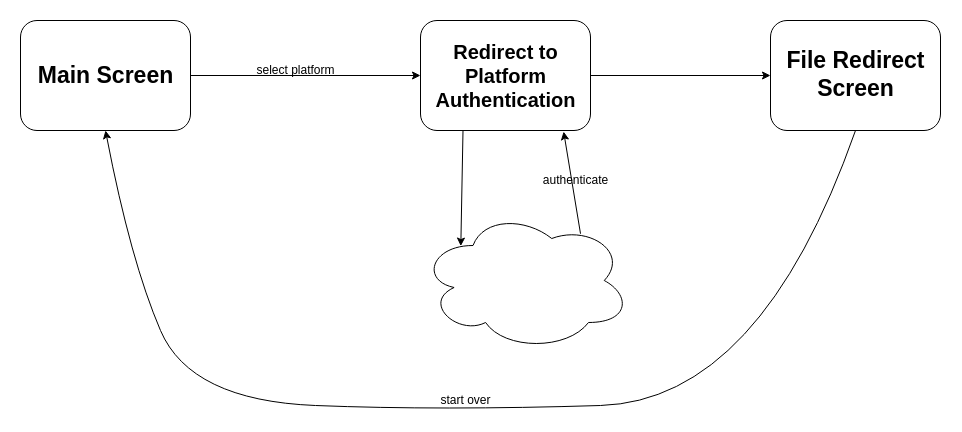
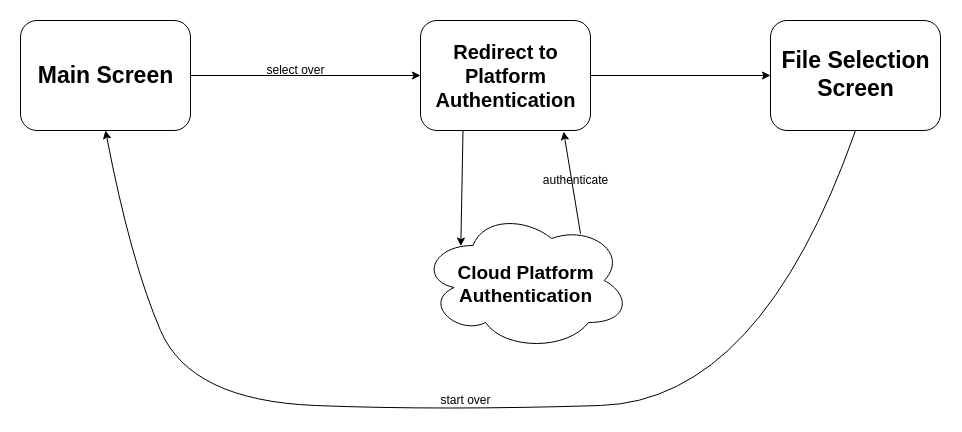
- <mxCell id="5" value="select platform" style="text;html=1;align=center;verticalAlign=middle;resizable=0;points=[];autosize=1;" vertex="1" parent="1"><mxGeometry x="250" y="60" width="90" height="20" as="geometry" /></mxCell>
+ <mxCell id="5" value="select over" style="text;html=1;align=center;verticalAlign=middle;resizable=0;points=[];autosize=1;" vertex="1" parent="1"><mxGeometry x="250" y="60" width="90" height="20" as="geometry" /></mxCell>
- <mxCell id="14" value="&lt;b&gt;&lt;font style=&quot;font-size: 23px&quot;&gt;File Redirect&lt;br&gt;Screen&lt;br&gt;&lt;/font&gt;&lt;/b&gt;" style="text;html=1;align=center;verticalAlign=middle;resizable=0;points=[];autosize=1;" vertex="1" parent="1"><mxGeometry x="775" y="54" width="160" height="40" as="geometry" /></mxCell>
+ <mxCell id="14" value="&lt;b&gt;&lt;font style=&quot;font-size: 23px&quot;&gt;File Selection&lt;br&gt;Screen&lt;br&gt;&lt;/font&gt;&lt;/b&gt;" style="text;html=1;align=center;verticalAlign=middle;resizable=0;points=[];autosize=1;" vertex="1" parent="1"><mxGeometry x="775" y="54" width="160" height="40" as="geometry" /></mxCell>
+ <mxCell id="10" value="&lt;b style=&quot;font-size: 19px&quot;&gt;Cloud Platform&lt;br&gt;Authentication&lt;/b&gt;" style="text;html=1;align=center;verticalAlign=middle;resizable=0;points=[];autosize=1;" vertex="1" parent="1"><mxGeometry x="450" y="264" width="150" height="40" as="geometry" /></mxCell>
